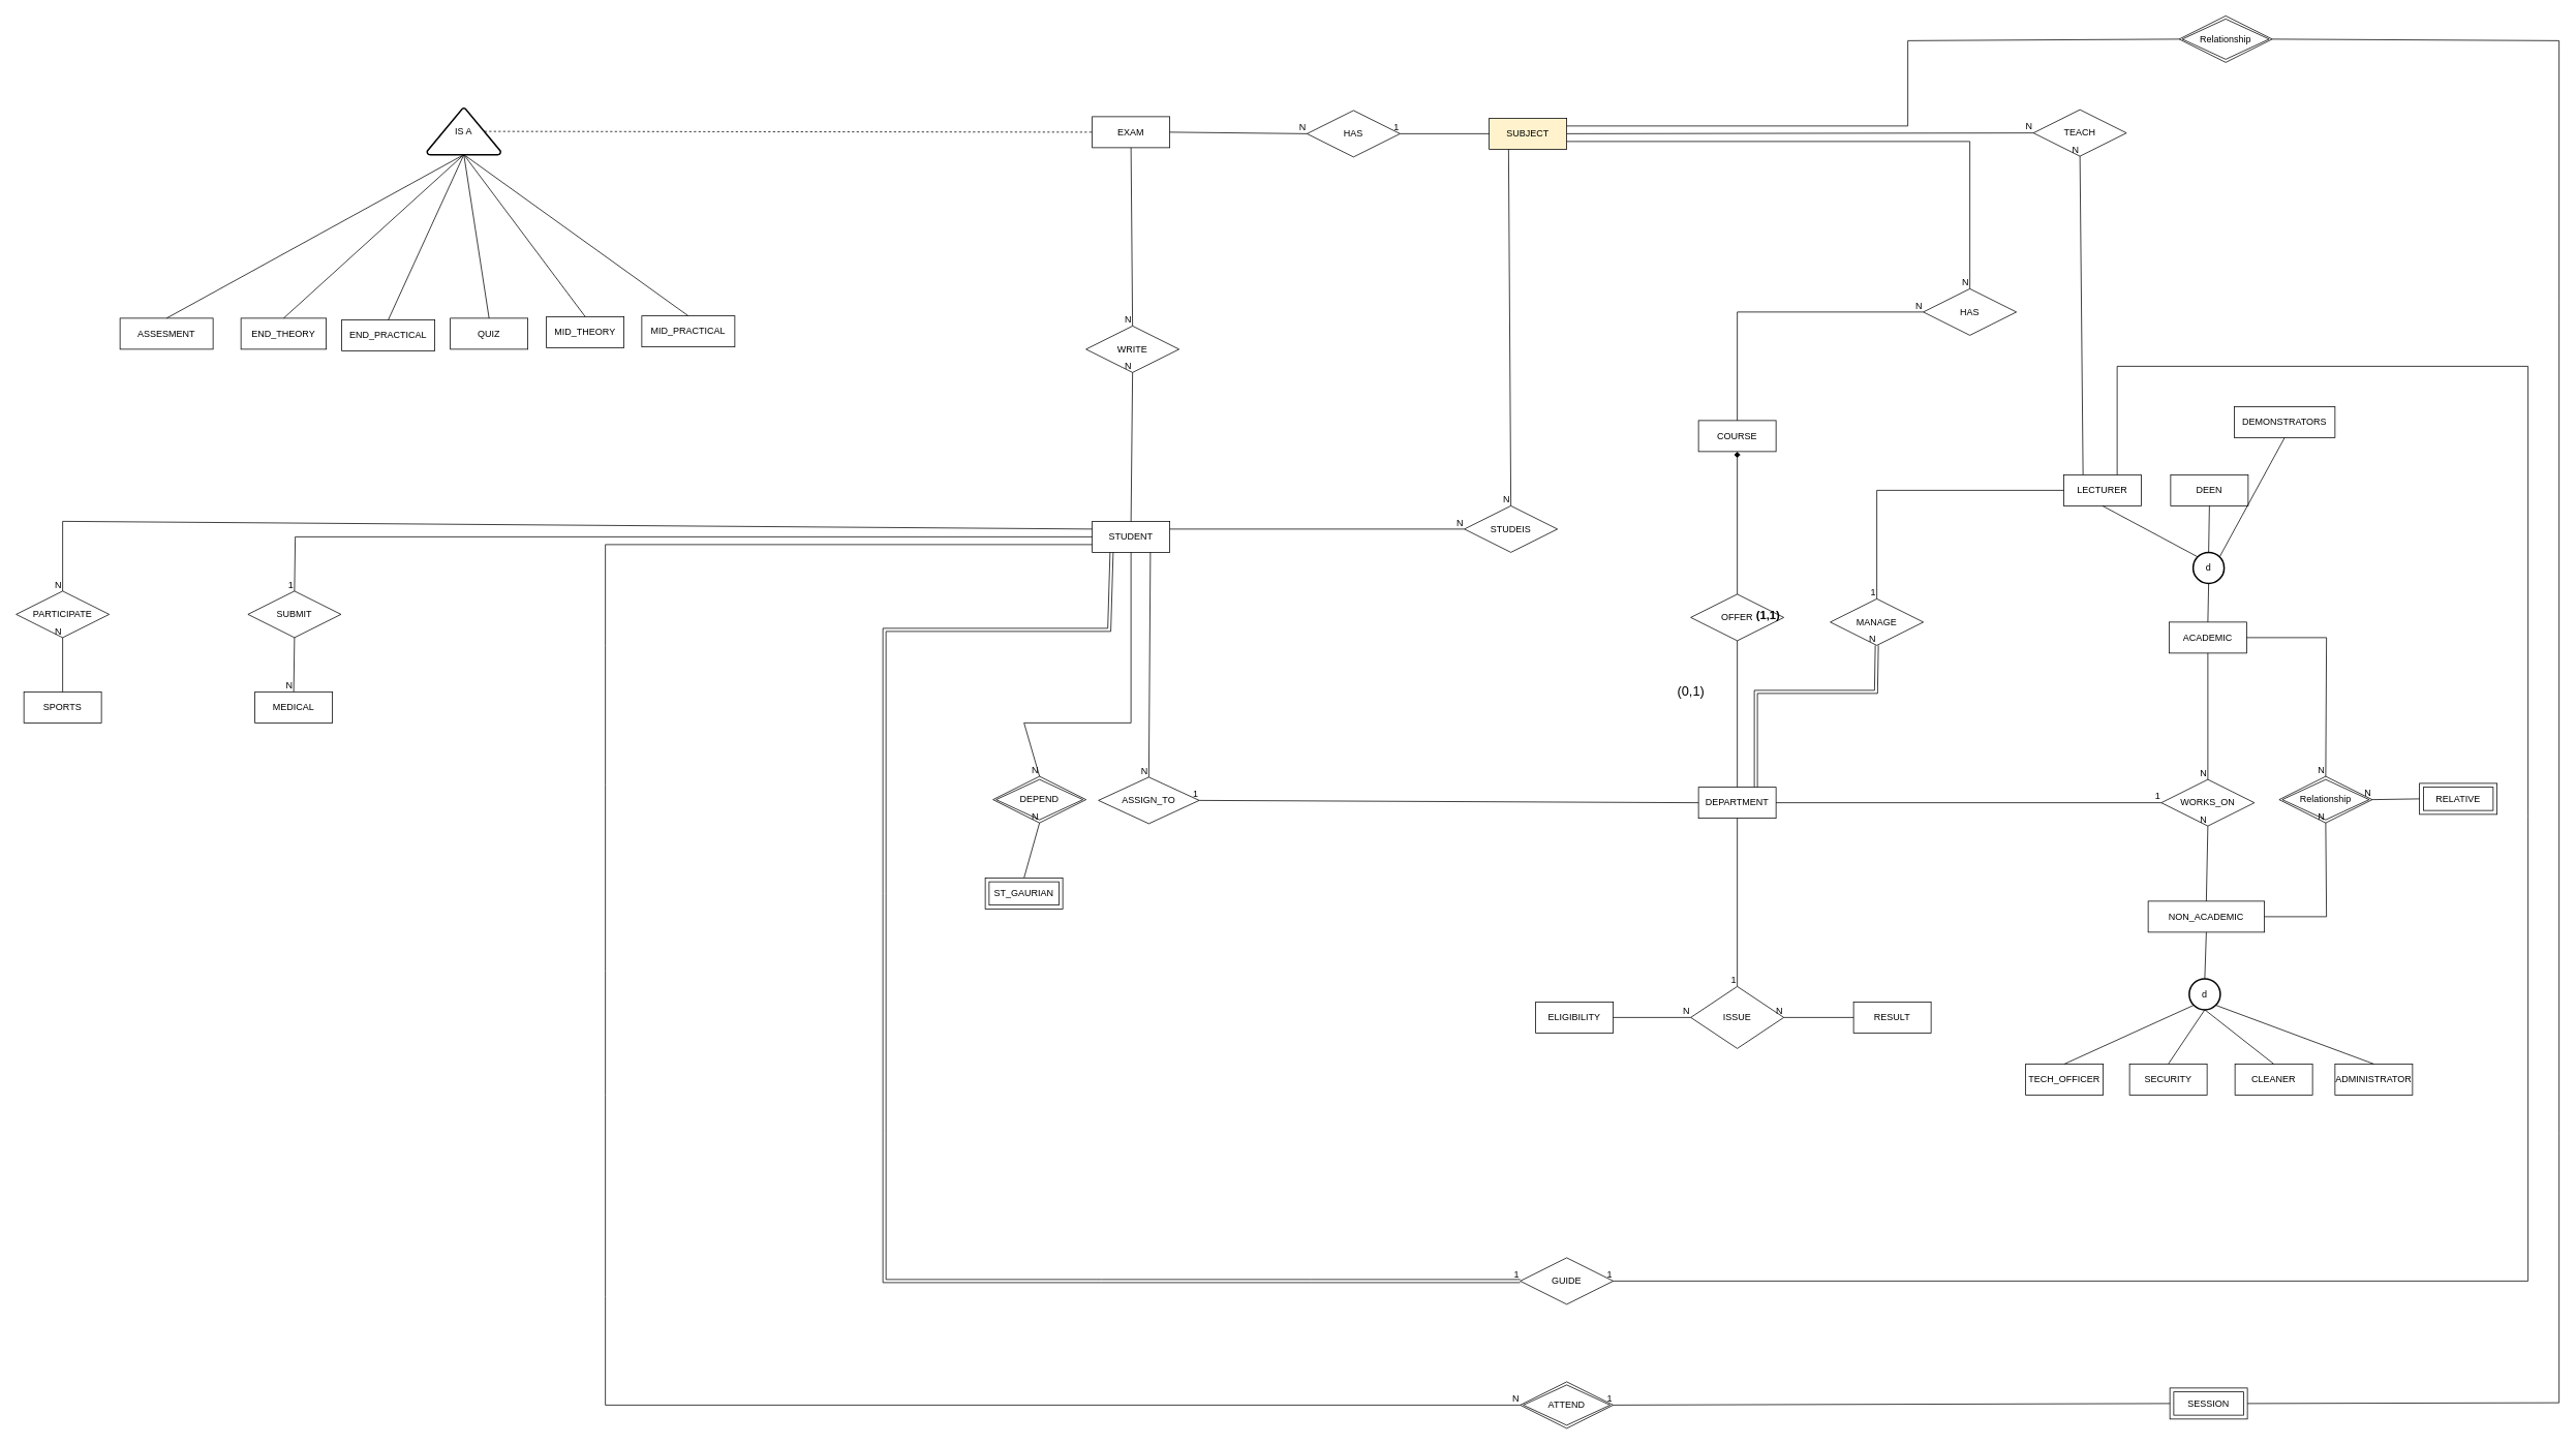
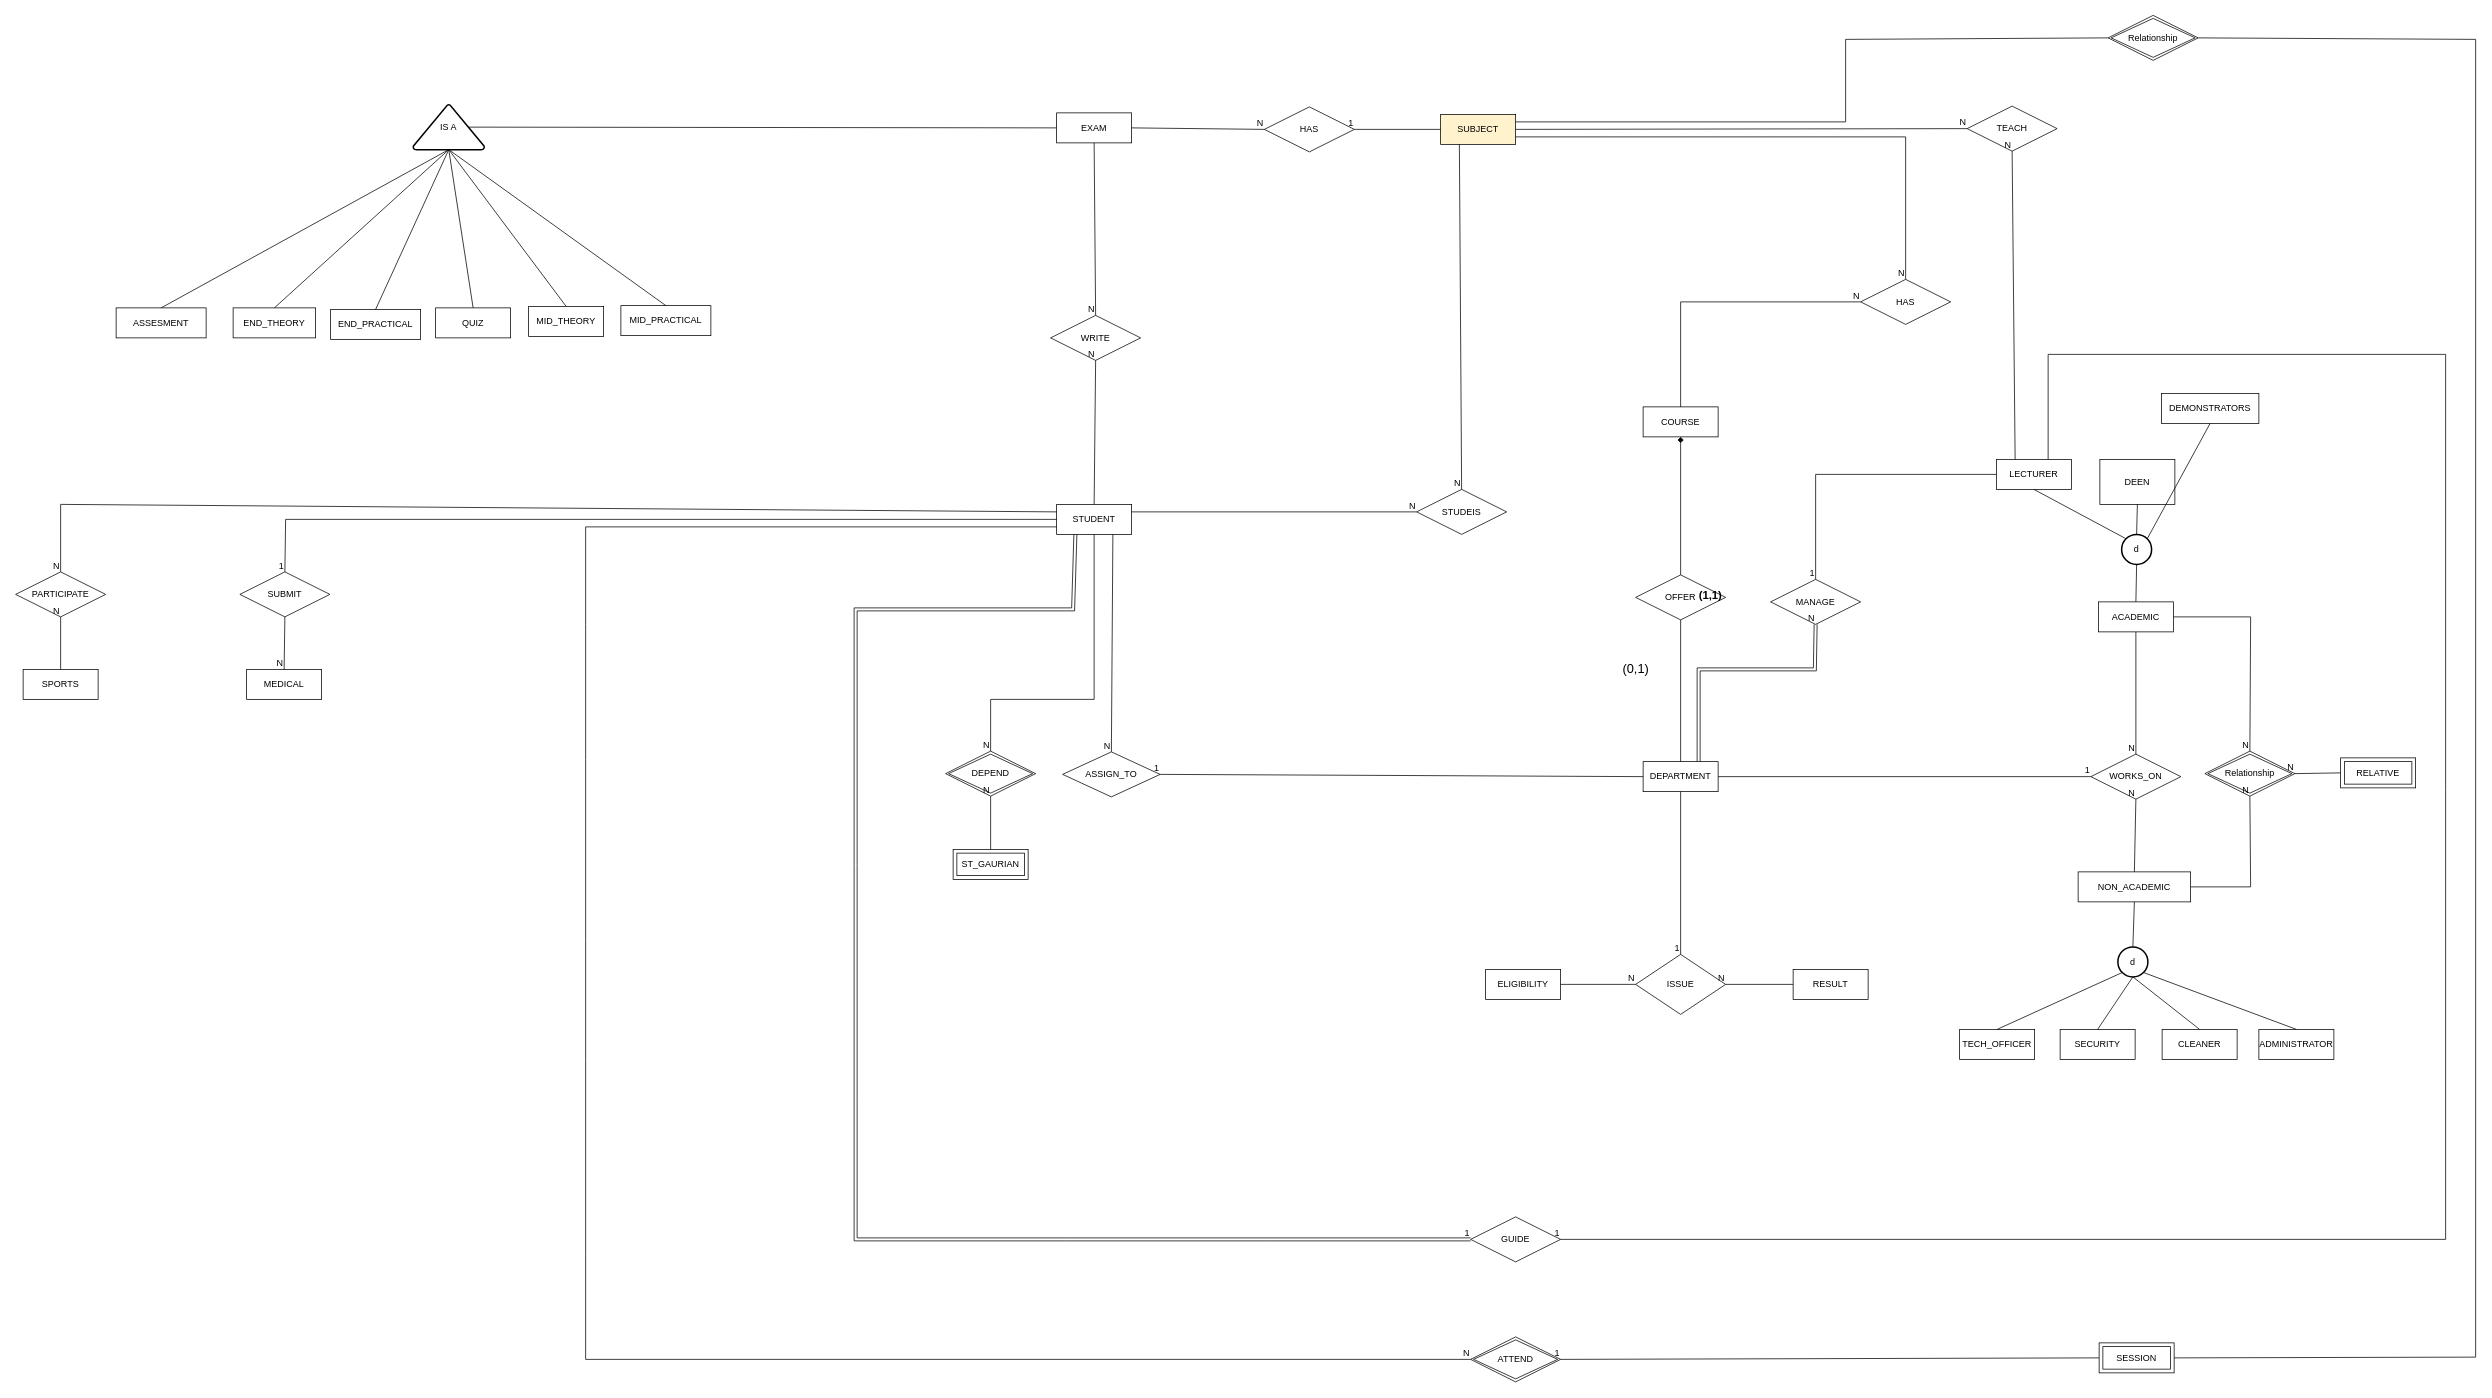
- <mxCell id="18" value="" style="endArrow=none;html=1;rounded=0;entryX=0;entryY=0.5;entryDx=0;entryDy=0;exitX=0.78;exitY=0.5;exitDx=0;exitDy=0;exitPerimeter=0;dashed=1;" edge="1" parent="1" source="17" target="15"><mxGeometry relative="1" as="geometry"><mxPoint x="940" y="262" as="sourcePoint" /><mxPoint x="1100" y="262" as="targetPoint" /></mxGeometry></mxCell>
+ <mxCell id="18" value="" style="endArrow=none;html=1;rounded=0;entryX=0;entryY=0.5;entryDx=0;entryDy=0;exitX=0.78;exitY=0.5;exitDx=0;exitDy=0;exitPerimeter=0;" edge="1" parent="1" source="17" target="15"><mxGeometry relative="1" as="geometry"><mxPoint x="940" y="262" as="sourcePoint" /><mxPoint x="1100" y="262" as="targetPoint" /></mxGeometry></mxCell>
- <mxCell id="43" value="DEEN" style="whiteSpace=wrap;html=1;align=center;" vertex="1" parent="1"><mxGeometry x="2799" y="612" width="100" height="40" as="geometry" /></mxCell>
+ <mxCell id="43" value="DEEN" style="whiteSpace=wrap;html=1;align=center;" vertex="1" parent="1"><mxGeometry x="2799" y="612" width="100" height="60" as="geometry" /></mxCell>
- <mxCell id="85" value="DEPEND" style="shape=rhombus;double=1;perimeter=rhombusPerimeter;whiteSpace=wrap;html=1;align=center;" vertex="1" parent="1"><mxGeometry x="1280" y="1001" width="120" height="60" as="geometry" /></mxCell>
+ <mxCell id="85" value="DEPEND" style="shape=rhombus;double=1;perimeter=rhombusPerimeter;whiteSpace=wrap;html=1;align=center;" vertex="1" parent="1"><mxGeometry x="1260" y="1001" width="120" height="60" as="geometry" /></mxCell>
